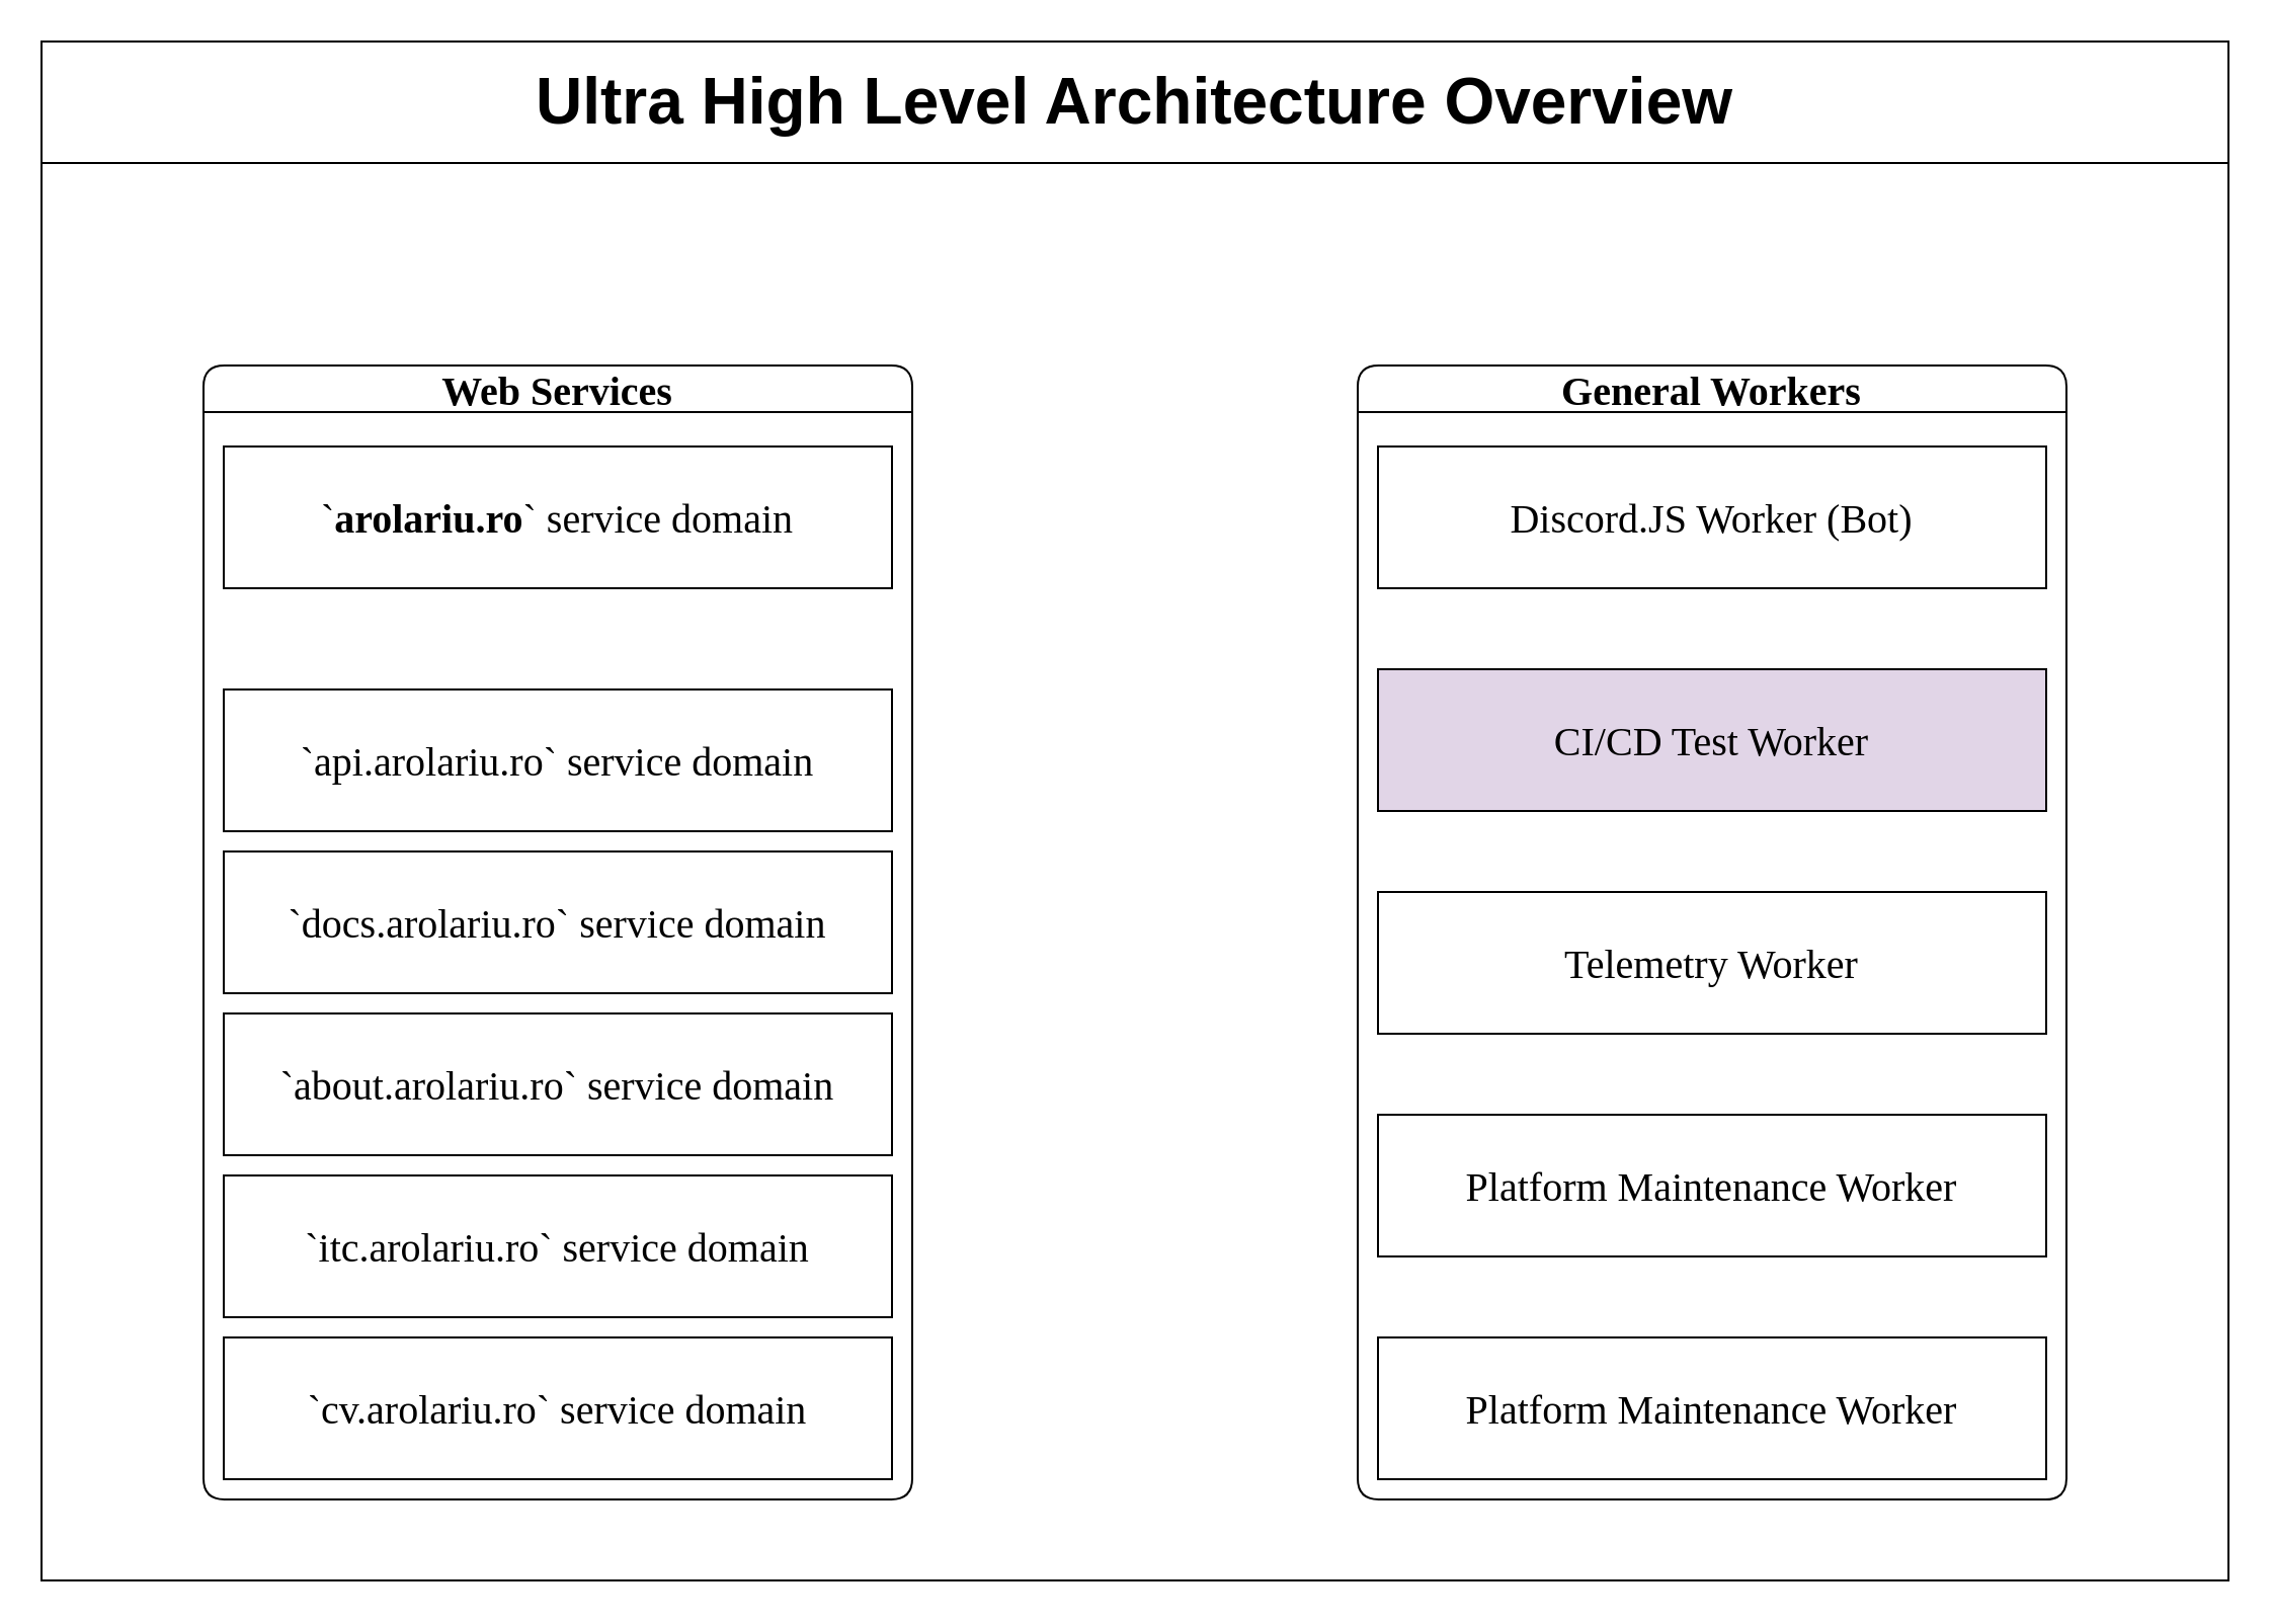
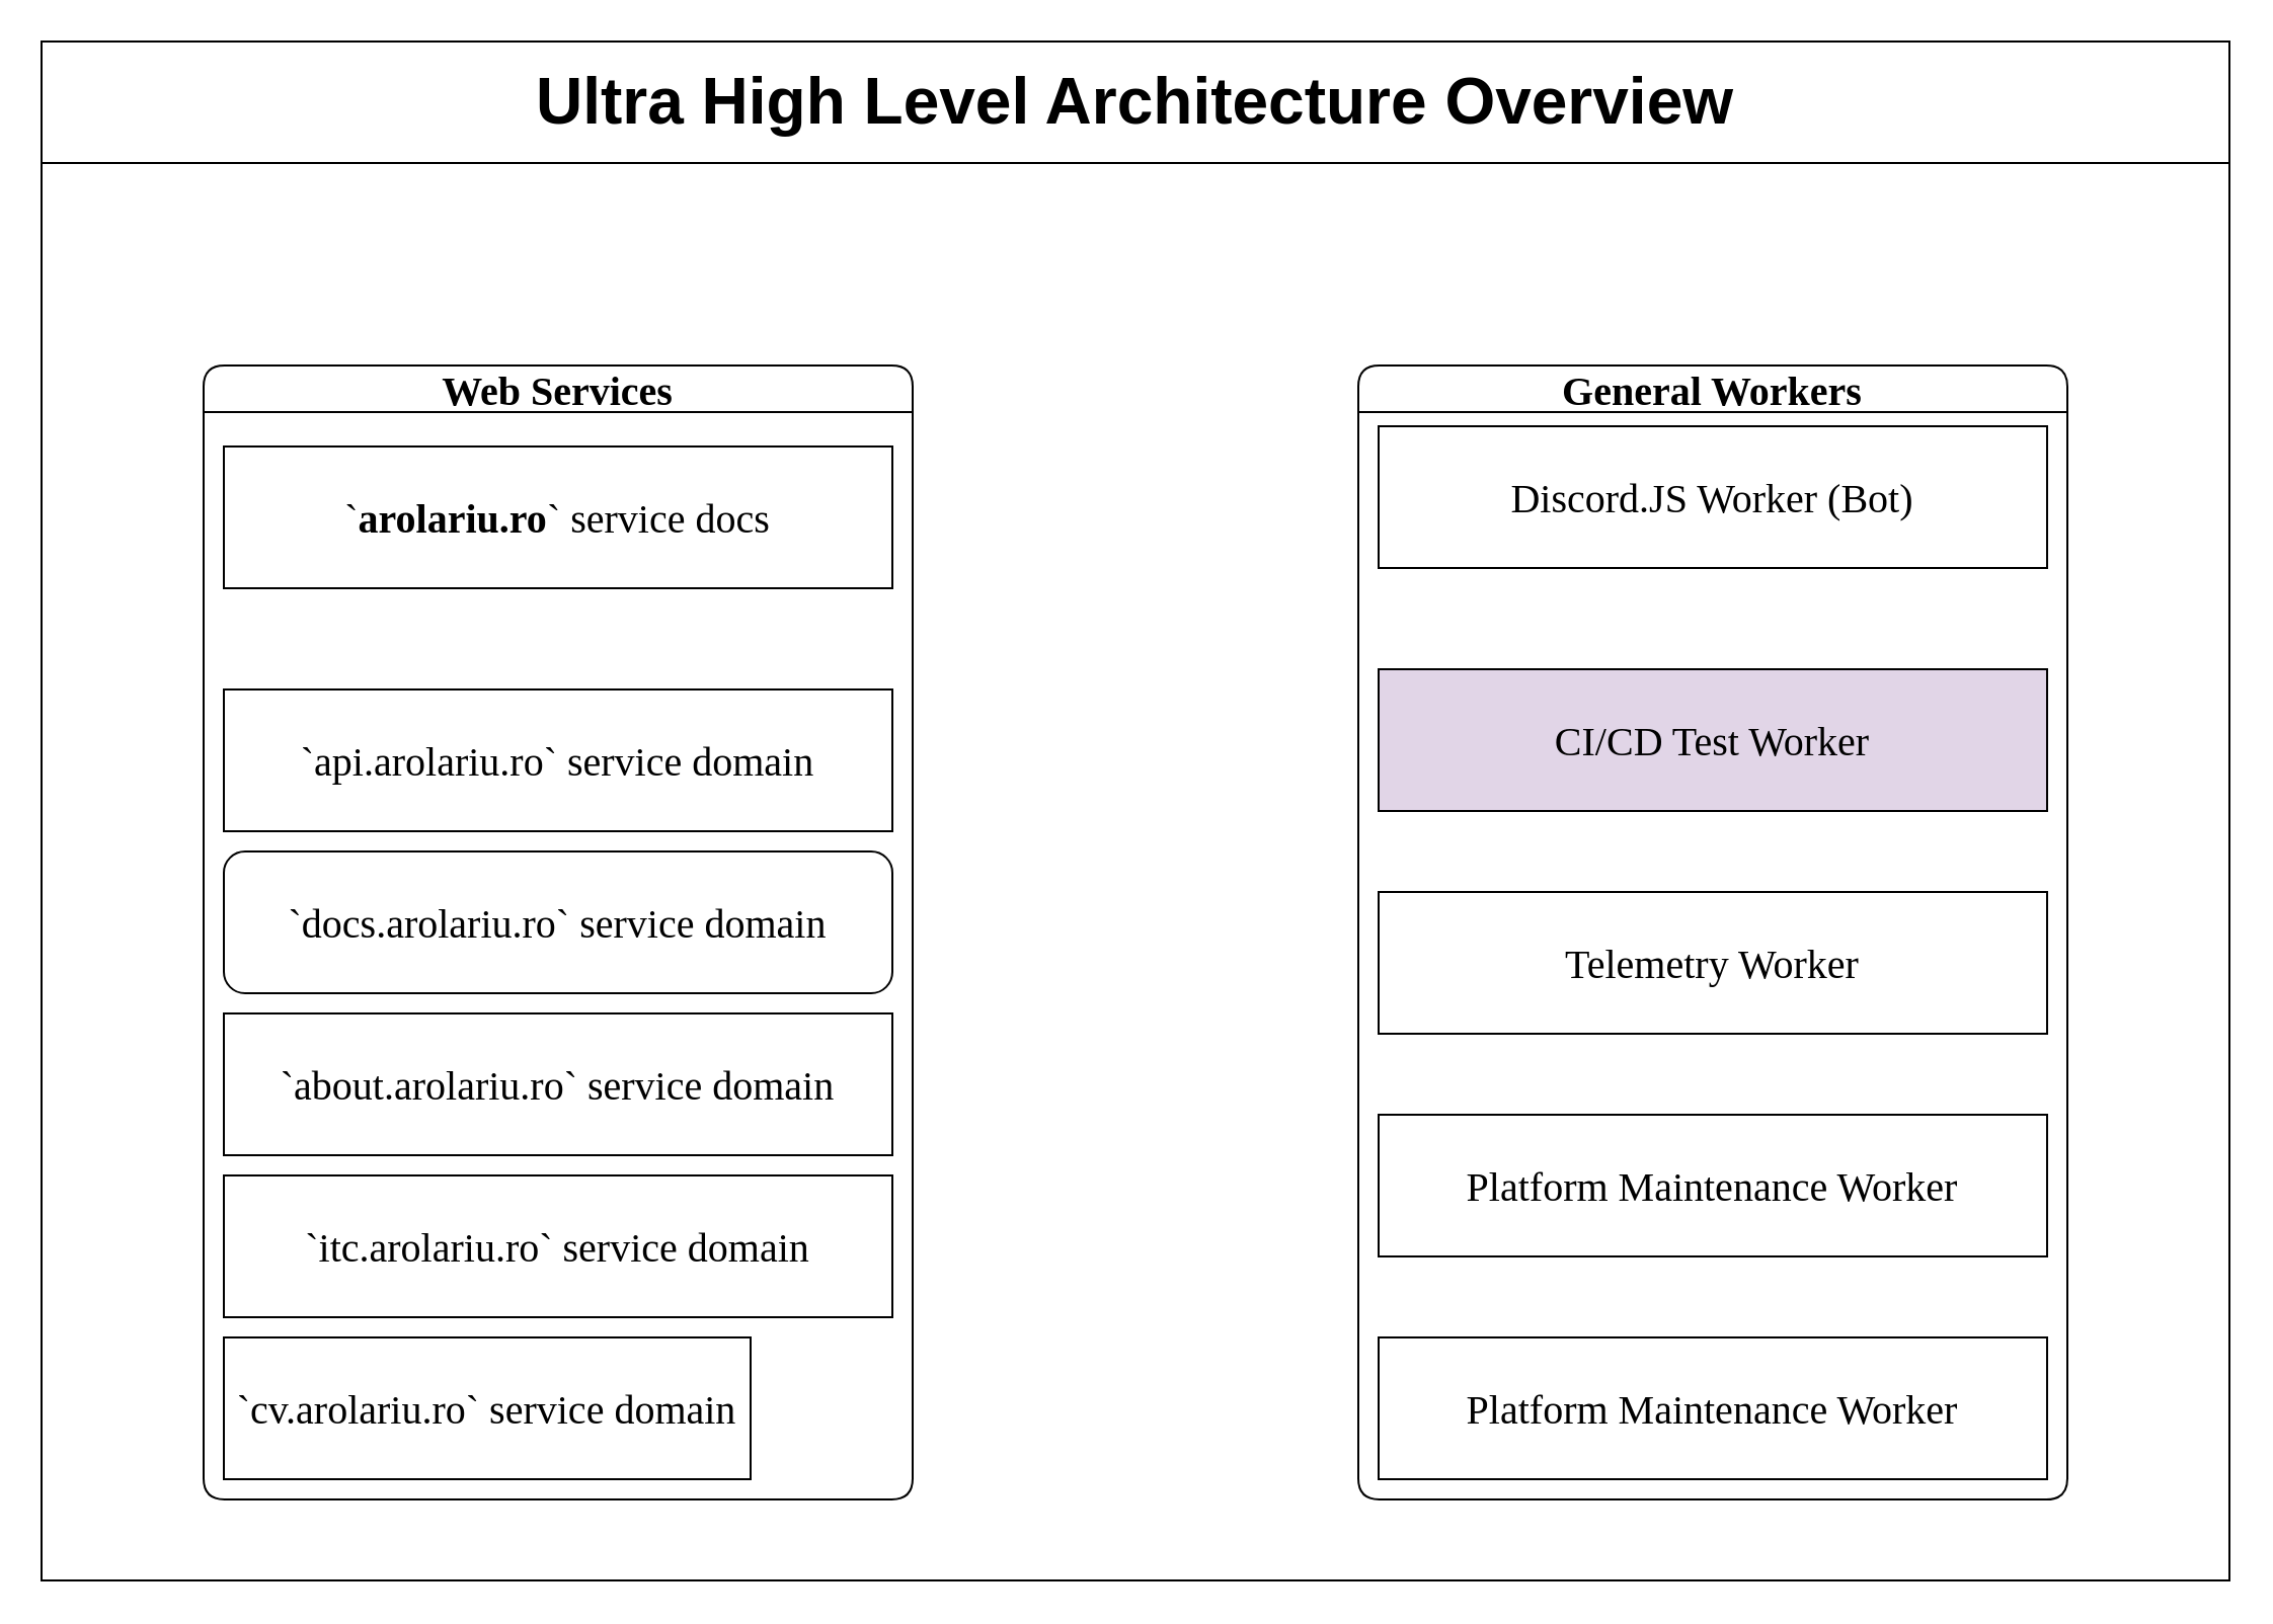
- <mxCell id="8" value="`&lt;b&gt;arolariu.ro&lt;/b&gt;` service domain" style="html=1;whiteSpace=wrap;container=1;recursiveResize=0;collapsible=0;hachureGap=4;fontFamily=Architects Daughter;fontSource=https%3A%2F%2Ffonts.googleapis.com%2Fcss%3Ffamily%3DArchitects%2BDaughter;fontSize=20;glass=0;" vertex="1" parent="3"><mxGeometry x="10" y="40" width="330" height="70" as="geometry" /></mxCell>
+ <mxCell id="8" value="`&lt;b&gt;arolariu.ro&lt;/b&gt;` service docs" style="html=1;whiteSpace=wrap;container=1;recursiveResize=0;collapsible=0;hachureGap=4;fontFamily=Architects Daughter;fontSource=https%3A%2F%2Ffonts.googleapis.com%2Fcss%3Ffamily%3DArchitects%2BDaughter;fontSize=20;glass=0;" vertex="1" parent="3"><mxGeometry x="10" y="40" width="330" height="70" as="geometry" /></mxCell>
- <mxCell id="11" value="Discord.JS Worker (Bot)" style="html=1;whiteSpace=wrap;container=1;recursiveResize=0;collapsible=0;hachureGap=4;fontFamily=Architects Daughter;fontSource=https%3A%2F%2Ffonts.googleapis.com%2Fcss%3Ffamily%3DArchitects%2BDaughter;fontSize=20;glass=0;" vertex="1" parent="10"><mxGeometry x="10" y="40" width="330" height="70" as="geometry" /></mxCell>
+ <mxCell id="11" value="Discord.JS Worker (Bot)" style="html=1;whiteSpace=wrap;container=1;recursiveResize=0;collapsible=0;hachureGap=4;fontFamily=Architects Daughter;fontSource=https%3A%2F%2Ffonts.googleapis.com%2Fcss%3Ffamily%3DArchitects%2BDaughter;fontSize=20;glass=0;" vertex="1" parent="10"><mxGeometry x="10" y="30" width="330" height="70" as="geometry" /></mxCell>
- <mxCell id="4" value="`docs.arolariu.ro` service domain" style="html=1;whiteSpace=wrap;container=1;recursiveResize=0;collapsible=0;hachureGap=4;fontFamily=Architects Daughter;fontSource=https%3A%2F%2Ffonts.googleapis.com%2Fcss%3Ffamily%3DArchitects%2BDaughter;fontSize=20;glass=0;" vertex="1" parent="3"><mxGeometry x="10" y="240" width="330" height="70" as="geometry" /></mxCell>
+ <mxCell id="4" value="`docs.arolariu.ro` service domain" style="html=1;whiteSpace=wrap;container=1;recursiveResize=0;collapsible=0;hachureGap=4;fontFamily=Architects Daughter;fontSource=https%3A%2F%2Ffonts.googleapis.com%2Fcss%3Ffamily%3DArchitects%2BDaughter;fontSize=20;glass=0;rounded=1;" vertex="1" parent="3"><mxGeometry x="10" y="240" width="330" height="70" as="geometry" /></mxCell>
- <mxCell id="7" value="`cv.arolariu.ro` service domain" style="html=1;whiteSpace=wrap;container=1;recursiveResize=0;collapsible=0;hachureGap=4;fontFamily=Architects Daughter;fontSource=https%3A%2F%2Ffonts.googleapis.com%2Fcss%3Ffamily%3DArchitects%2BDaughter;fontSize=20;glass=0;" vertex="1" parent="3"><mxGeometry x="10" y="480" width="330" height="70" as="geometry" /></mxCell>
+ <mxCell id="7" value="`cv.arolariu.ro` service domain" style="html=1;whiteSpace=wrap;container=1;recursiveResize=0;collapsible=0;hachureGap=4;fontFamily=Architects Daughter;fontSource=https%3A%2F%2Ffonts.googleapis.com%2Fcss%3Ffamily%3DArchitects%2BDaughter;fontSize=20;glass=0;" vertex="1" parent="3"><mxGeometry x="10" y="480" width="260" height="70" as="geometry" /></mxCell>
